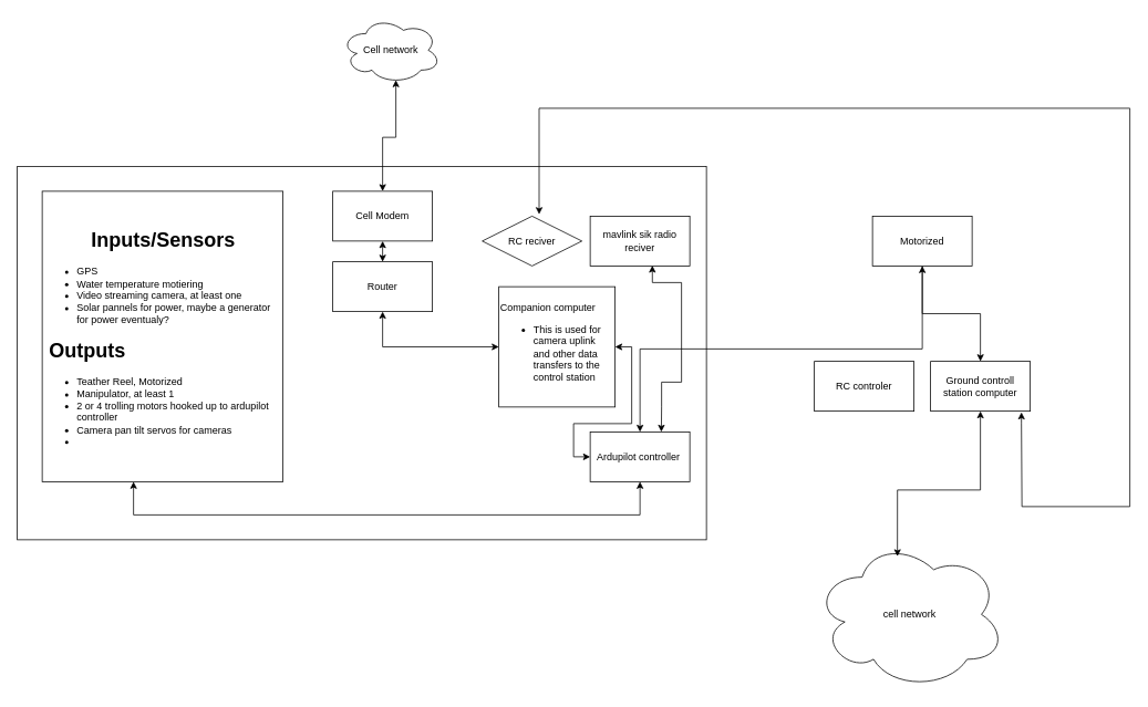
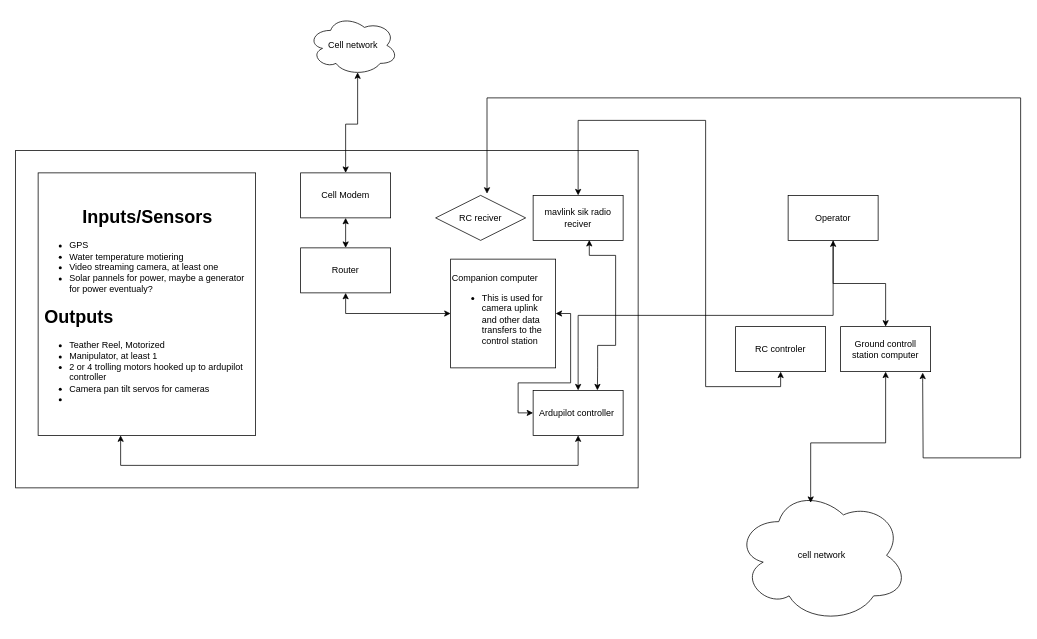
- <mxCell id="7" value="Motorized" style="rounded=0;whiteSpace=wrap;html=1;" parent="1" vertex="1"><mxGeometry x="1050" y="260" width="120" height="60" as="geometry" /></mxCell>
+ <mxCell id="7" value="Operator" style="rounded=0;whiteSpace=wrap;html=1;" parent="1" vertex="1"><mxGeometry x="1050" y="260" width="120" height="60" as="geometry" /></mxCell>
+ <mxCell id="8" style="edgeStyle=orthogonalEdgeStyle;rounded=0;orthogonalLoop=1;jettySize=auto;html=1;exitX=0.5;exitY=1;exitDx=0;exitDy=0;entryX=0.5;entryY=0;entryDx=0;entryDy=0;startArrow=classic;startFill=1;" parent="1" source="9" target="15" edge="1"><mxGeometry relative="1" as="geometry"><mxPoint x="670" y="150" as="targetPoint" /><Array as="points"><mxPoint x="1040" y="515" /><mxPoint x="940" y="515" /><mxPoint x="940" y="160" /><mxPoint x="770" y="160" /></Array></mxGeometry></mxCell>
- <mxCell id="20" value="Router" style="rounded=0;whiteSpace=wrap;html=1;" parent="1" vertex="1"><mxGeometry x="400" y="315" width="120" height="60" as="geometry" /></mxCell>
+ <mxCell id="20" value="Router" style="rounded=0;whiteSpace=wrap;html=1;" parent="1" vertex="1"><mxGeometry x="400" y="330" width="120" height="60" as="geometry" /></mxCell>
